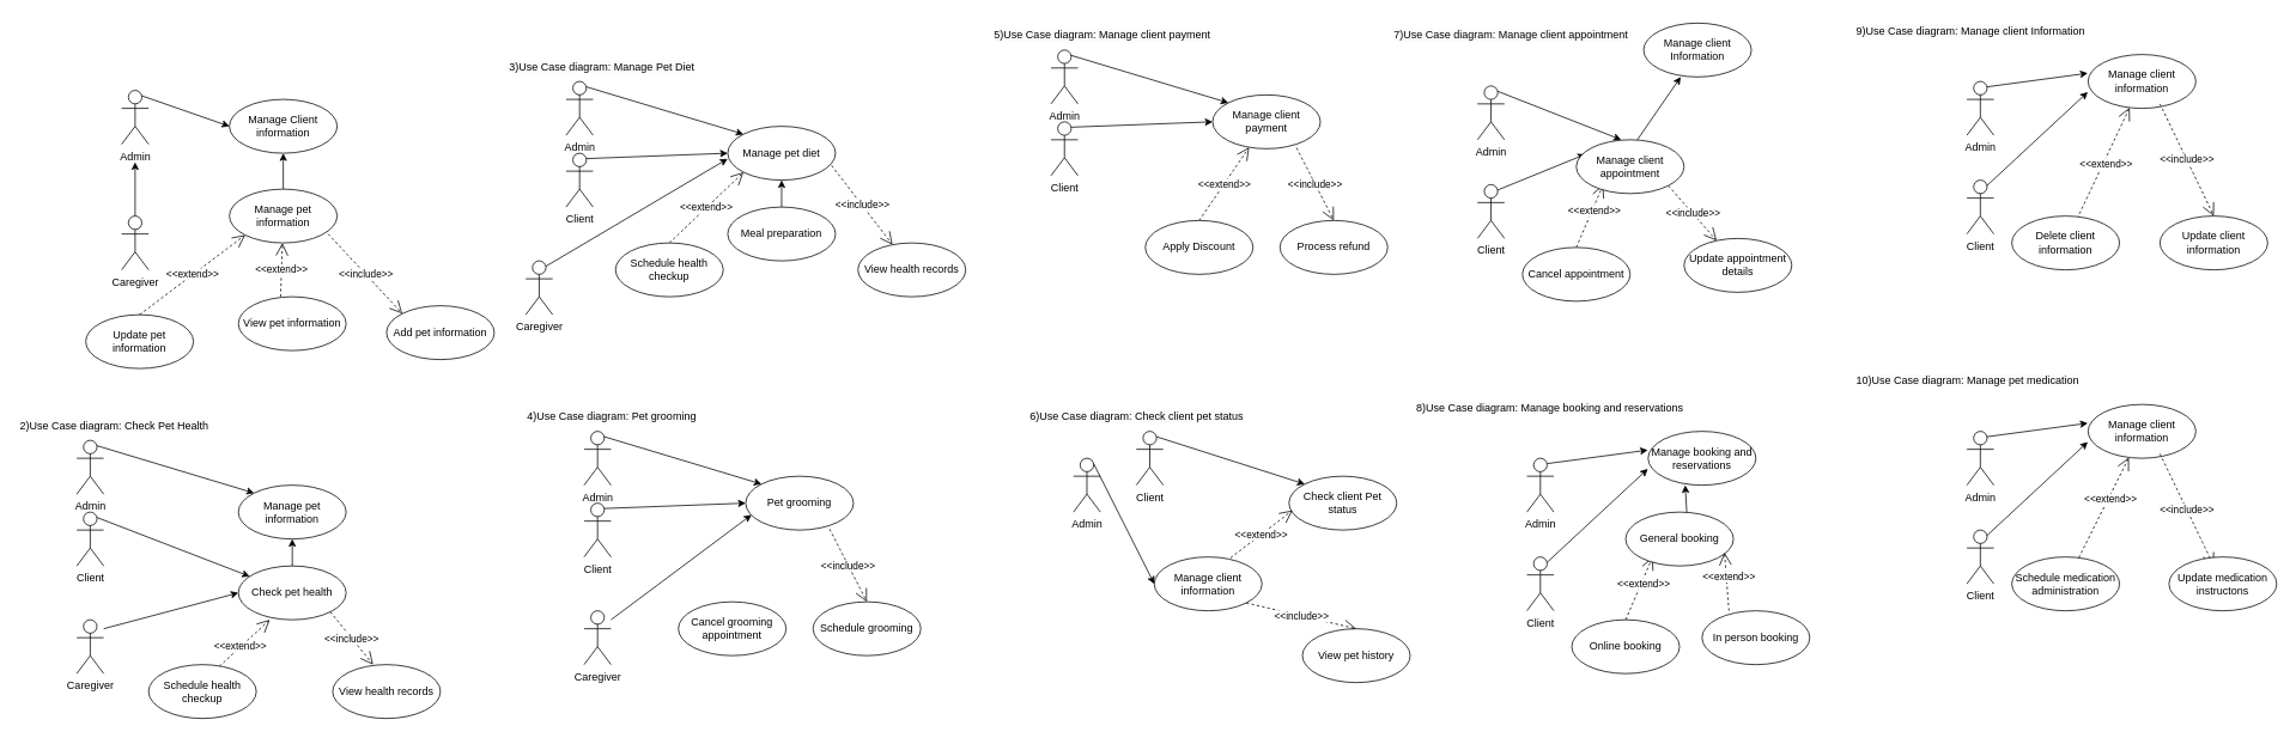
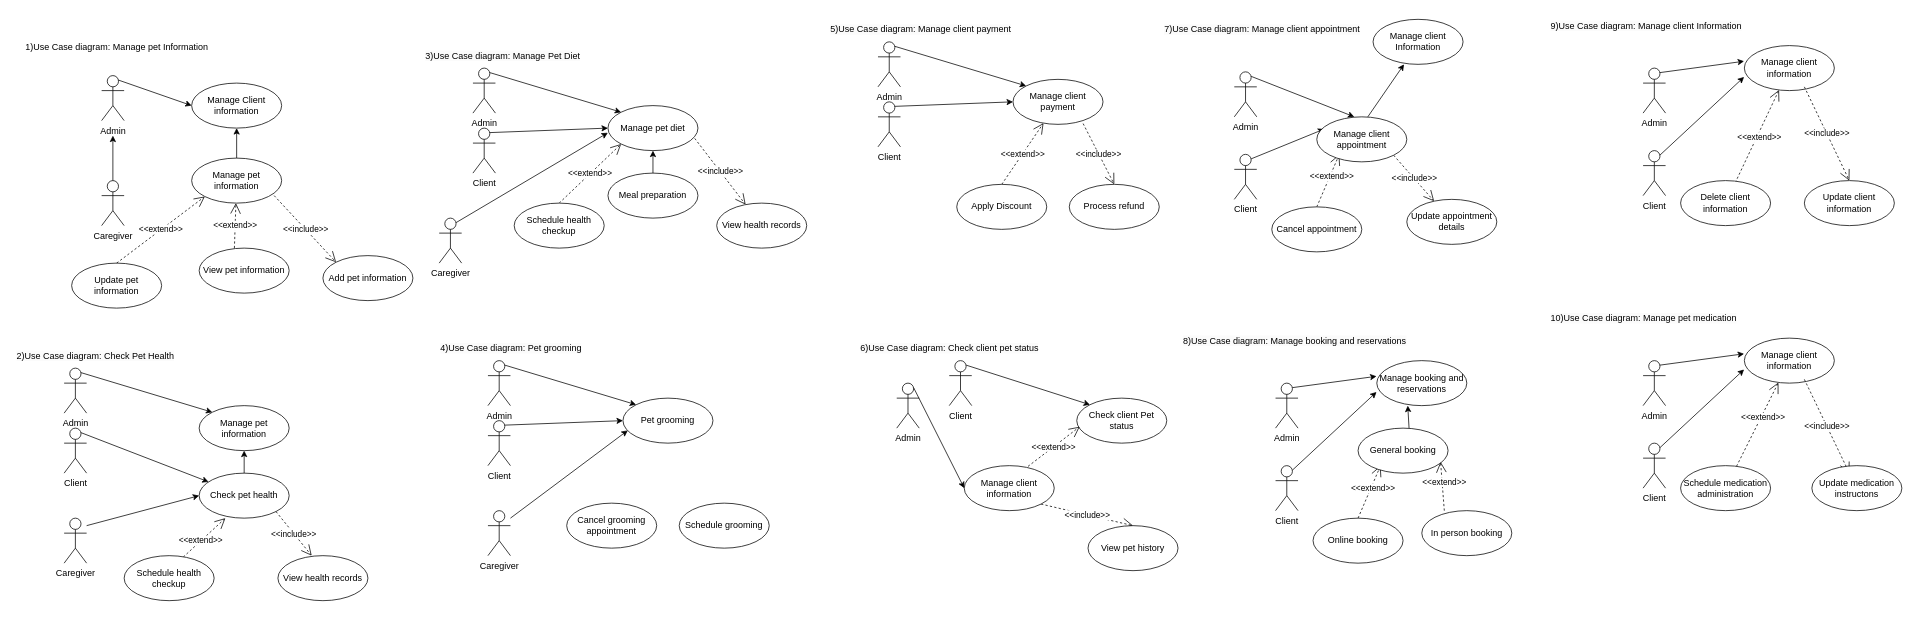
+ <mxCell id="13" value="1)Use Case diagram: Manage pet Information" style="text;html=1;align=center;verticalAlign=middle;resizable=0;points=[];autosize=1;strokeColor=none;fillColor=none;" parent="1" vertex="1"><mxGeometry x="20" y="48" width="270" height="30" as="geometry" /></mxCell>
- <mxCell id="52" value="&amp;lt;&amp;lt;include&amp;gt;&amp;gt;" style="endArrow=open;endSize=12;dashed=1;html=1;rounded=0;exitX=0.779;exitY=0.983;exitDx=0;exitDy=0;exitPerimeter=0;entryX=0.5;entryY=0;entryDx=0;entryDy=0;" edge="1" parent="1" source="46" target="53"><mxGeometry width="160" relative="1" as="geometry"><mxPoint x="932" y="671" as="sourcePoint" /><mxPoint x="965" y="660" as="targetPoint" /></mxGeometry></mxCell>
